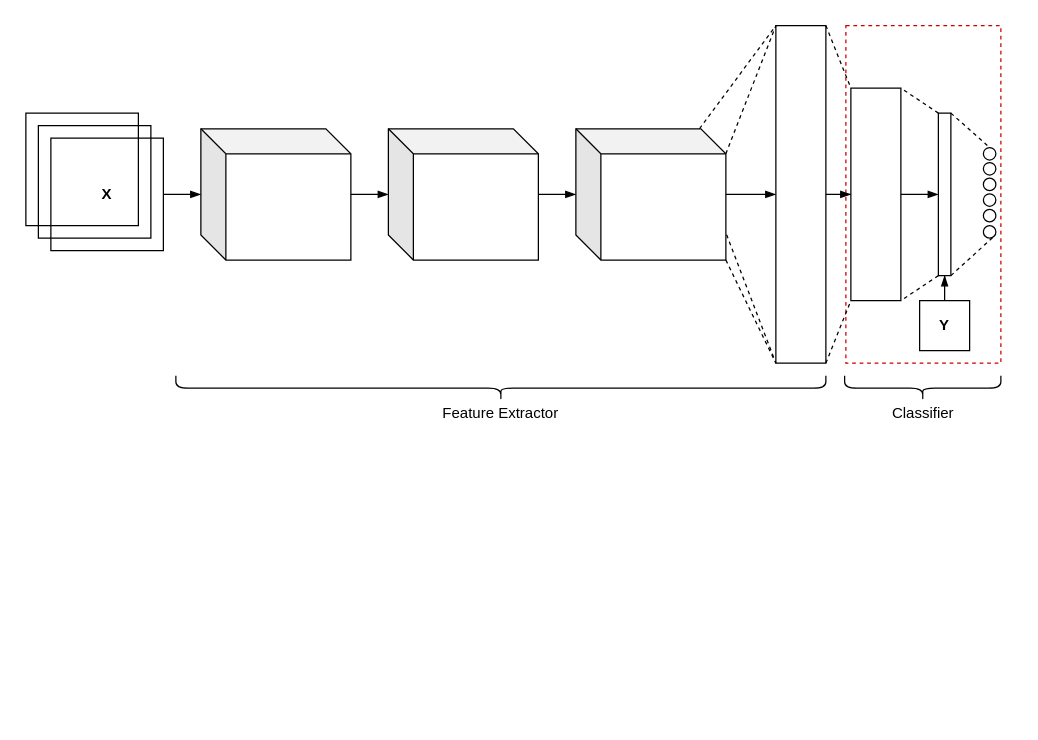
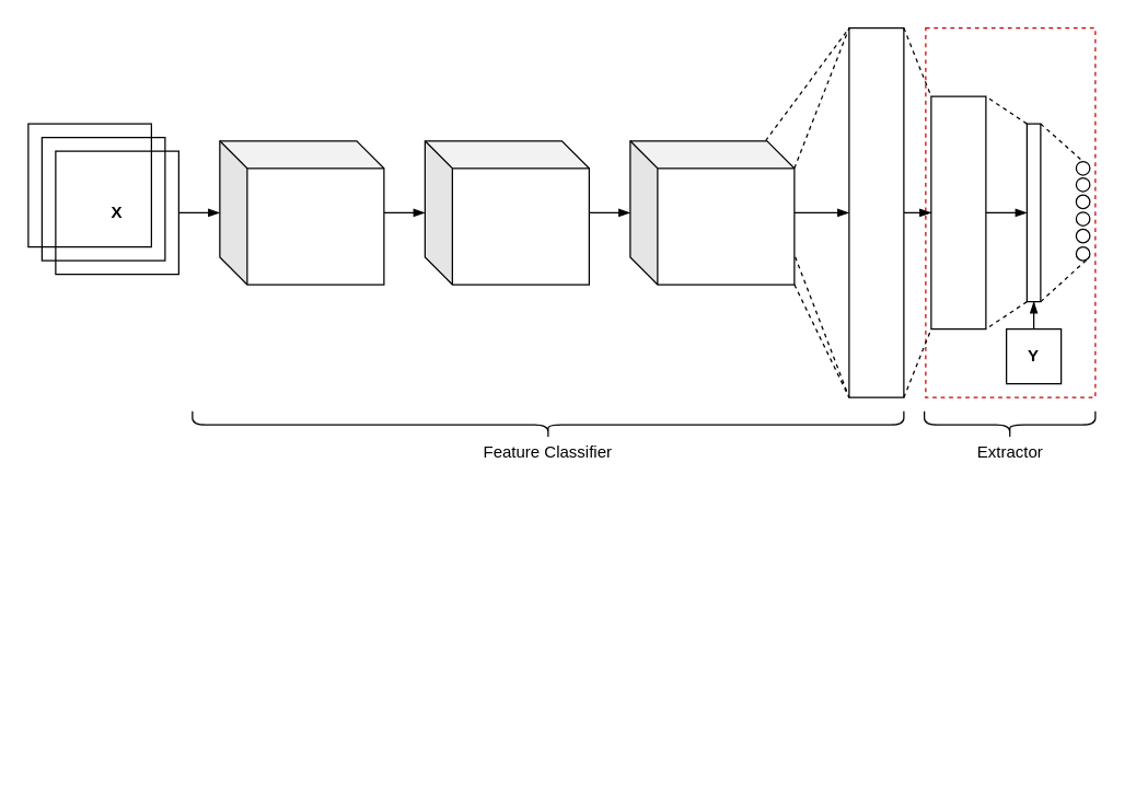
- <mxCell id="37" value="Feature Extractor" style="text;html=1;strokeColor=none;fillColor=none;align=center;verticalAlign=middle;whiteSpace=wrap;rounded=0;" parent="1" vertex="1"><mxGeometry x="330" y="320" width="140" height="20" as="geometry" /></mxCell>
+ <mxCell id="37" value="Feature Classifier" style="text;html=1;strokeColor=none;fillColor=none;align=center;verticalAlign=middle;whiteSpace=wrap;rounded=0;" parent="1" vertex="1"><mxGeometry x="330" y="320" width="140" height="20" as="geometry" /></mxCell>
- <mxCell id="39" value="Classifier" style="text;html=1;strokeColor=none;fillColor=none;align=center;verticalAlign=middle;whiteSpace=wrap;rounded=0;" vertex="1" parent="1"><mxGeometry x="667.5" y="320" width="140" height="20" as="geometry" /></mxCell>
+ <mxCell id="39" value="Extractor" style="text;html=1;strokeColor=none;fillColor=none;align=center;verticalAlign=middle;whiteSpace=wrap;rounded=0;" vertex="1" parent="1"><mxGeometry x="667.5" y="320" width="140" height="20" as="geometry" /></mxCell>
